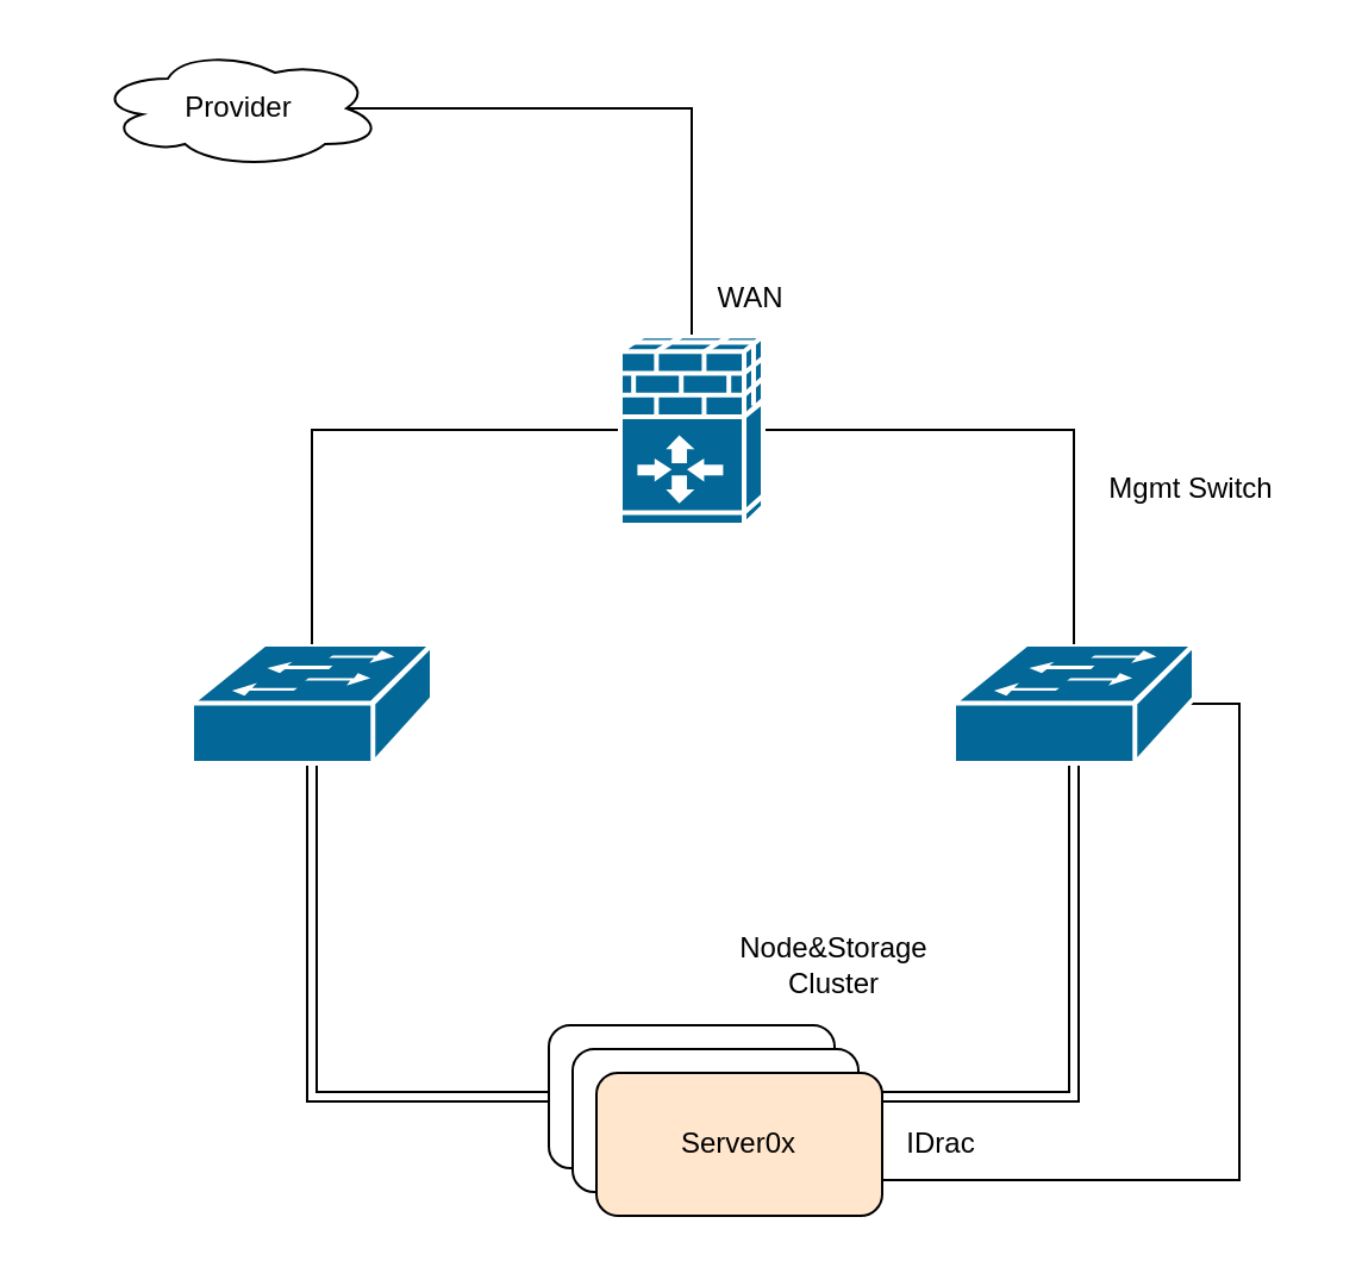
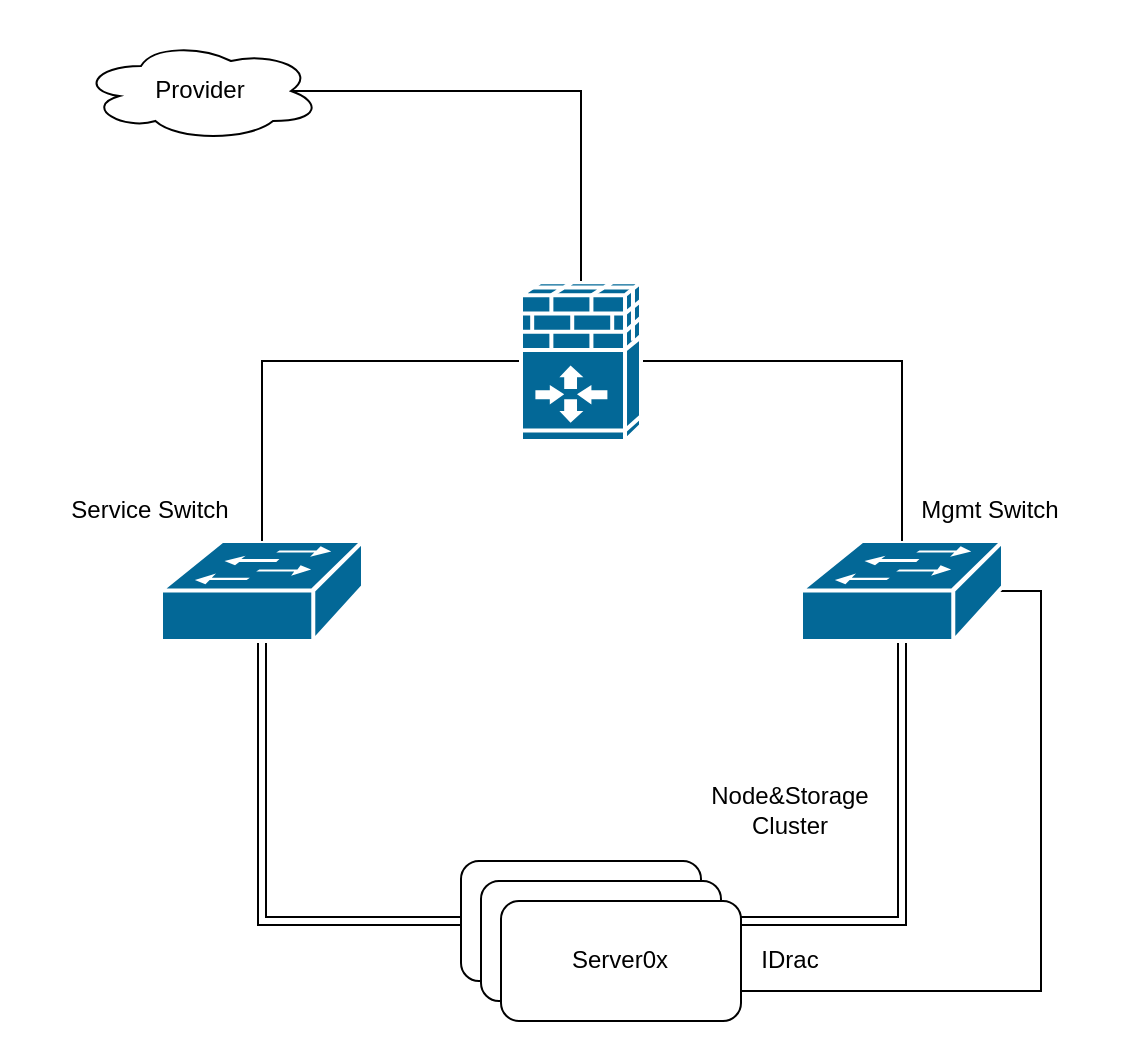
- <mxCell id="18" value="WAN" style="text;html=1;align=center;verticalAlign=middle;whiteSpace=wrap;rounded=0;" vertex="1" parent="1"><mxGeometry x="280" y="110" width="70" height="30" as="geometry" /></mxCell>
- <mxCell id="15" value="Mgmt Switch" style="text;html=1;align=center;verticalAlign=middle;whiteSpace=wrap;rounded=0;" vertex="1" parent="1"><mxGeometry x="445" y="190" width="110" height="30" as="geometry" /></mxCell>
+ <mxCell id="15" value="Mgmt Switch" style="text;html=1;align=center;verticalAlign=middle;whiteSpace=wrap;rounded=0;" vertex="1" parent="1"><mxGeometry x="440" y="240" width="110" height="30" as="geometry" /></mxCell>
+ <mxCell id="16" value="Service Switch" style="text;html=1;align=center;verticalAlign=middle;whiteSpace=wrap;rounded=0;" vertex="1" parent="1"><mxGeometry x="20" y="240" width="110" height="30" as="geometry" /></mxCell>
- <mxCell id="17" value="Node&amp;amp;Storage&lt;div&gt;Cluster&lt;/div&gt;" style="text;html=1;align=center;verticalAlign=middle;whiteSpace=wrap;rounded=0;" vertex="1" parent="1"><mxGeometry x="295" y="390" width="110" height="30" as="geometry" /></mxCell>
+ <mxCell id="17" value="Node&amp;amp;Storage&lt;div&gt;Cluster&lt;/div&gt;" style="text;html=1;align=center;verticalAlign=middle;whiteSpace=wrap;rounded=0;" vertex="1" parent="1"><mxGeometry x="340" y="390" width="110" height="30" as="geometry" /></mxCell>
- <mxCell id="14" value="Server0x" style="rounded=1;whiteSpace=wrap;html=1;fillColor=#ffe6cc;" vertex="1" parent="1"><mxGeometry x="250" y="450" width="120" height="60" as="geometry" /></mxCell>
+ <mxCell id="14" value="Server0x" style="rounded=1;whiteSpace=wrap;html=1;" vertex="1" parent="1"><mxGeometry x="250" y="450" width="120" height="60" as="geometry" /></mxCell>
